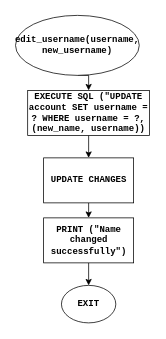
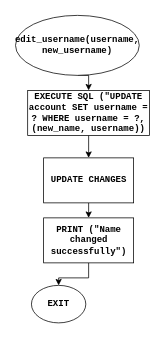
- <mxCell id="10" value="EXIT" style="ellipse;whiteSpace=wrap;html=1;fontFamily=Courier New;fontStyle=1" parent="1" vertex="1"><mxGeometry x="81.25" y="380" width="72.5" height="50" as="geometry" /></mxCell>
+ <mxCell id="10" value="EXIT" style="ellipse;whiteSpace=wrap;html=1;fontFamily=Courier New;fontStyle=1" parent="1" vertex="1"><mxGeometry x="41.25" y="380" width="72.5" height="50" as="geometry" /></mxCell>
